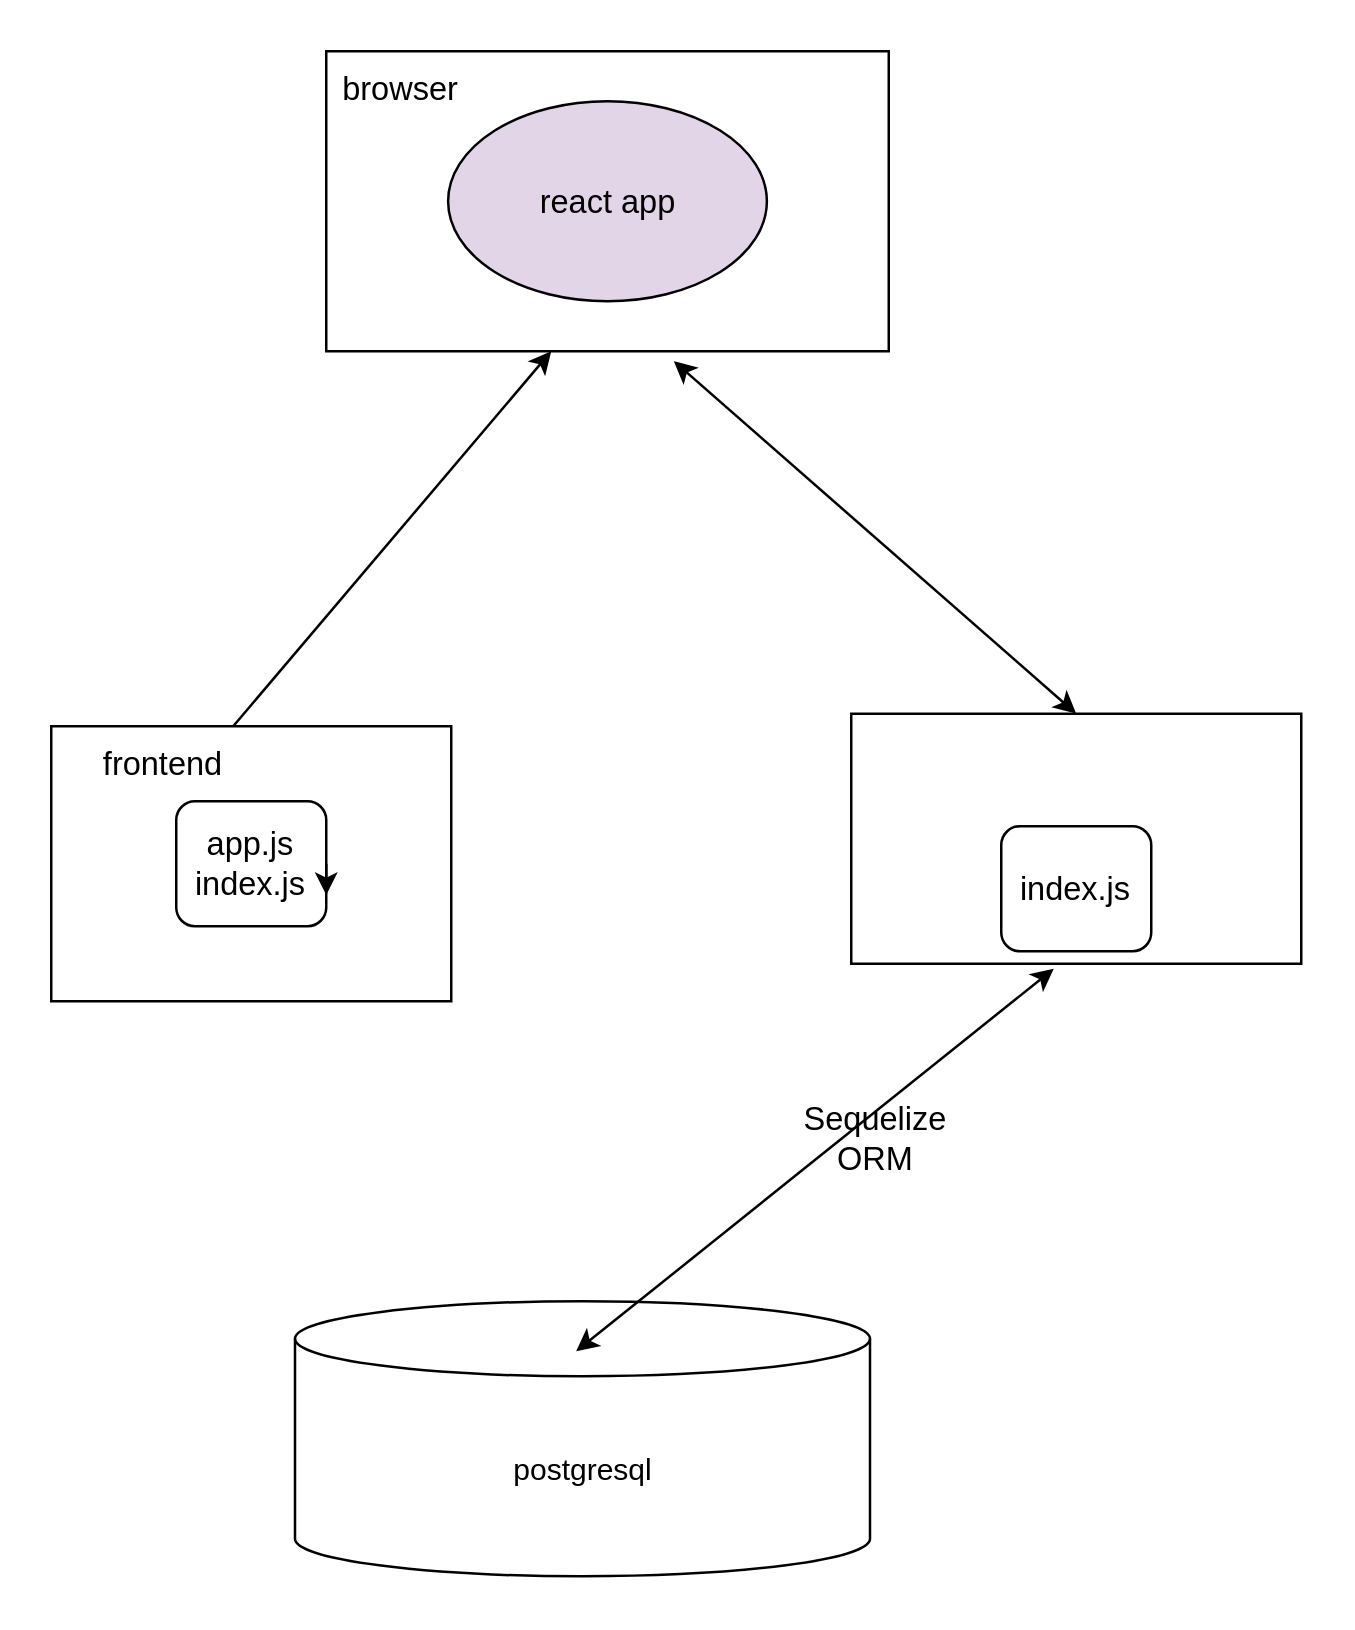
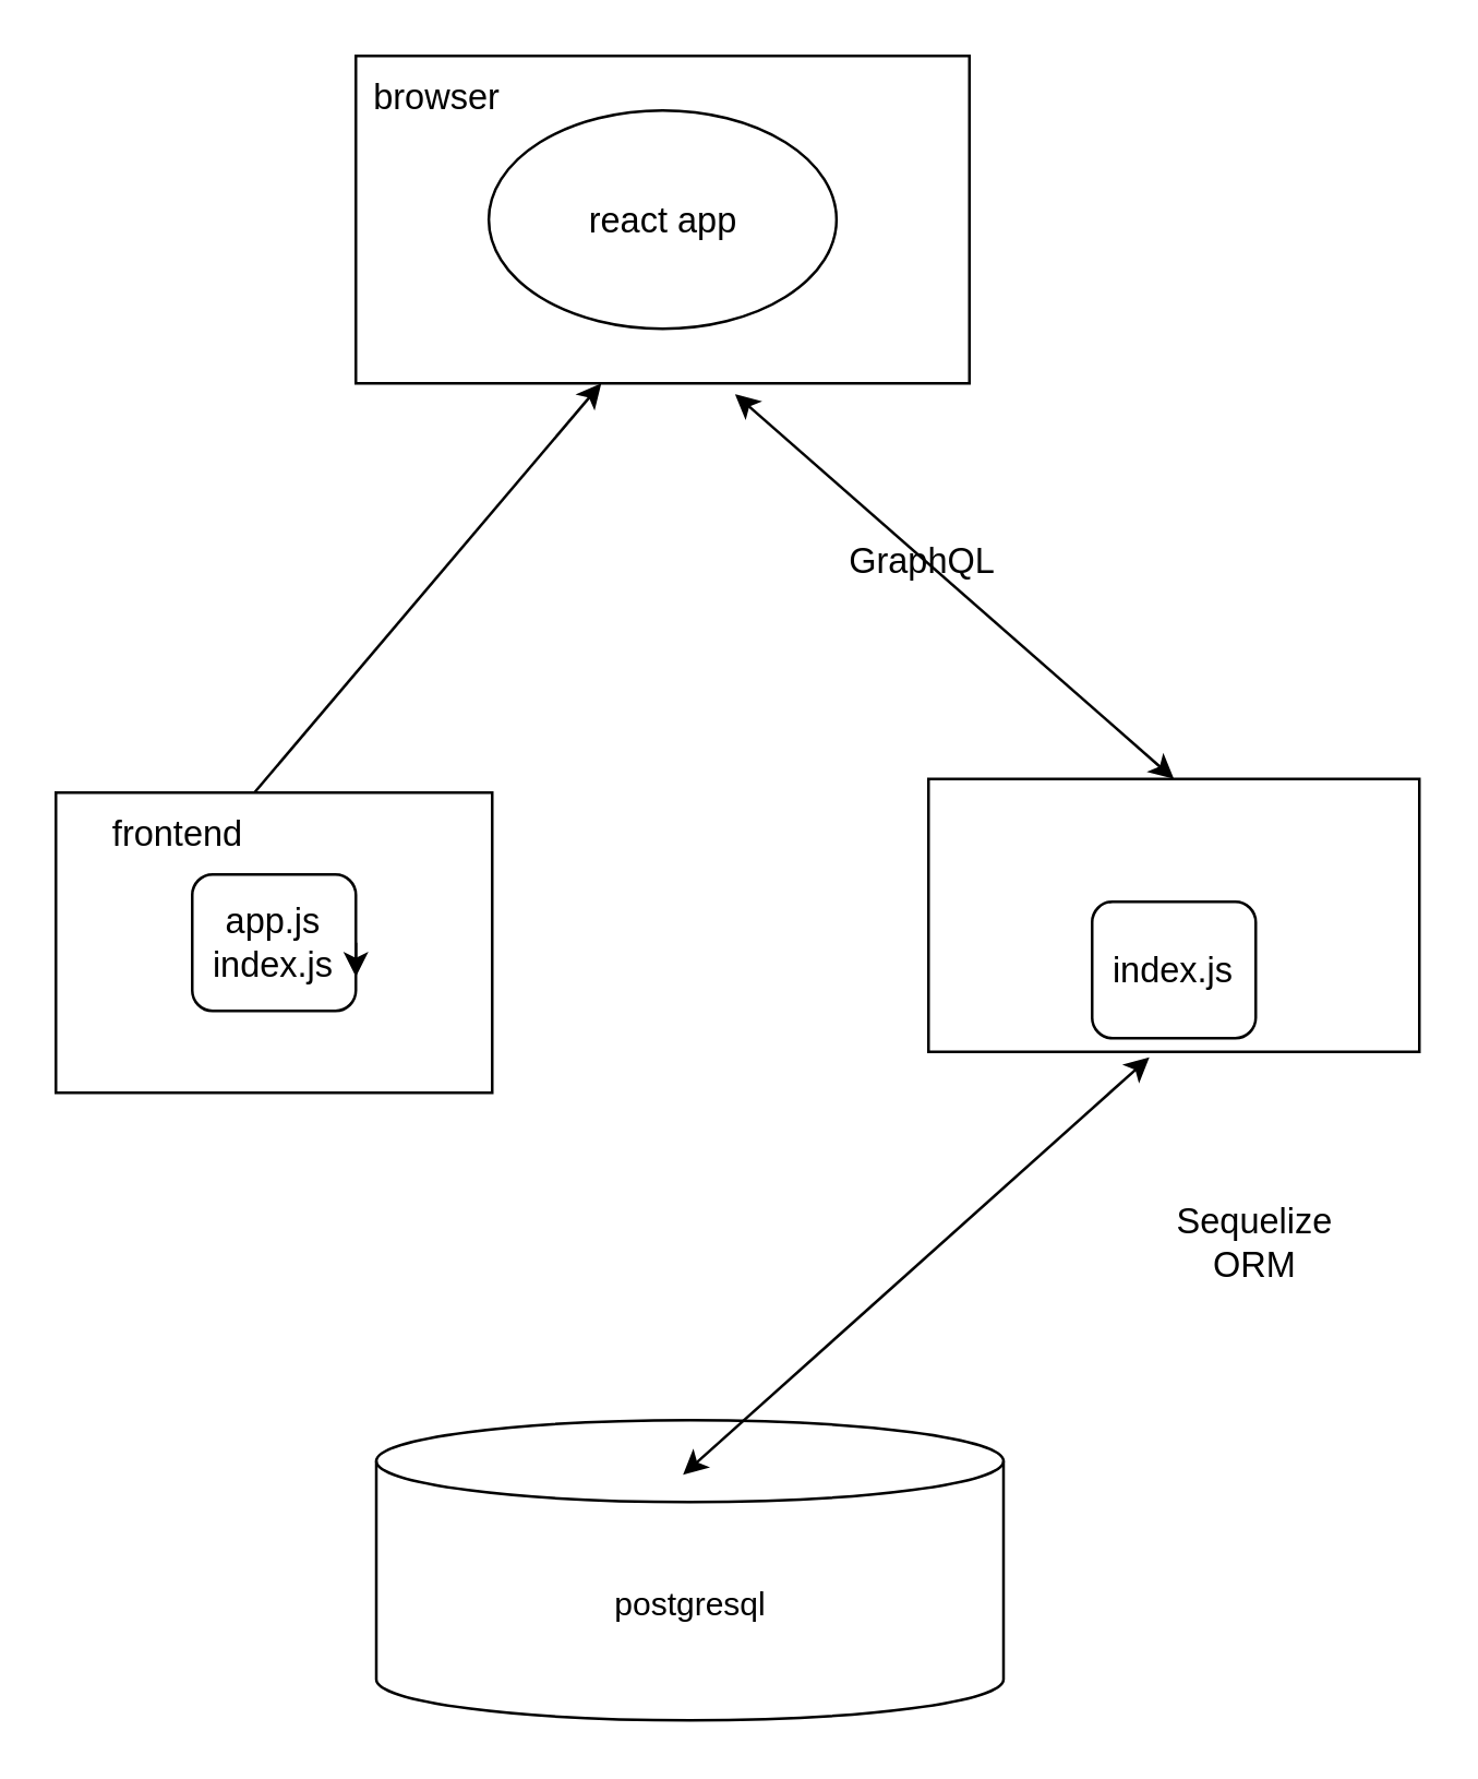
- <mxCell id="6" value="react app" style="ellipse;whiteSpace=wrap;html=1;fontSize=13;fillColor=#e1d5e7;" vertex="1" parent="1"><mxGeometry x="178.75" y="40" width="127.5" height="80" as="geometry" /></mxCell>
+ <mxCell id="6" value="react app" style="ellipse;whiteSpace=wrap;html=1;fontSize=13;" vertex="1" parent="1"><mxGeometry x="178.75" y="40" width="127.5" height="80" as="geometry" /></mxCell>
+ <mxCell id="16" value="GraphQL" style="text;html=1;strokeColor=none;fillColor=none;align=center;verticalAlign=middle;whiteSpace=wrap;rounded=0;fontSize=13;" vertex="1" parent="1"><mxGeometry x="307.5" y="190" width="60" height="30" as="geometry" /></mxCell>
- <mxCell id="15" value="Sequelize ORM" style="text;html=1;strokeColor=none;fillColor=none;align=center;verticalAlign=middle;whiteSpace=wrap;rounded=0;fontSize=13;" vertex="1" parent="1"><mxGeometry x="320" y="440" width="60" height="30" as="geometry" /></mxCell>
+ <mxCell id="15" value="Sequelize ORM" style="text;html=1;strokeColor=none;fillColor=none;align=center;verticalAlign=middle;whiteSpace=wrap;rounded=0;fontSize=13;" vertex="1" parent="1"><mxGeometry x="430" y="440" width="60" height="30" as="geometry" /></mxCell>
- <mxCell id="3" value="postgresql" style="shape=cylinder3;whiteSpace=wrap;html=1;boundedLbl=1;backgroundOutline=1;size=15;" vertex="1" parent="1"><mxGeometry x="117.5" y="520" width="230" height="110" as="geometry" /></mxCell>
+ <mxCell id="3" value="postgresql" style="shape=cylinder3;whiteSpace=wrap;html=1;boundedLbl=1;backgroundOutline=1;size=15;" vertex="1" parent="1"><mxGeometry x="137.5" y="520" width="230" height="110" as="geometry" /></mxCell>
